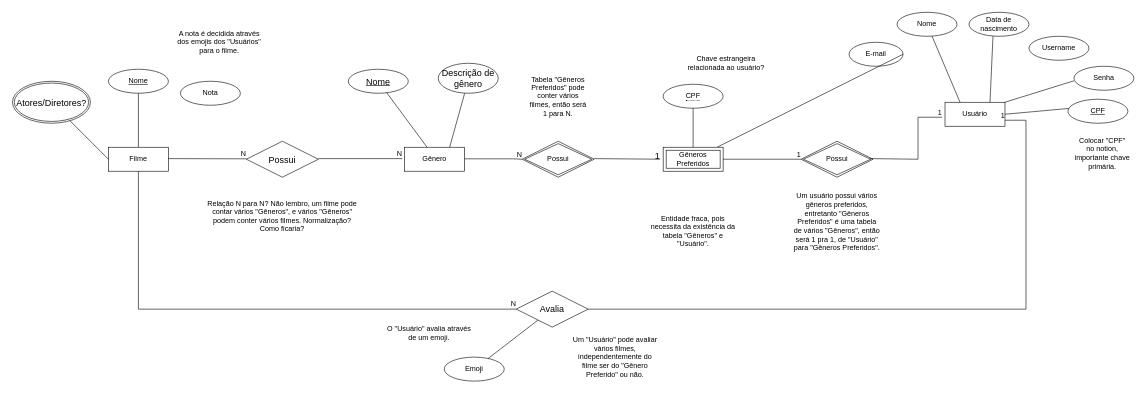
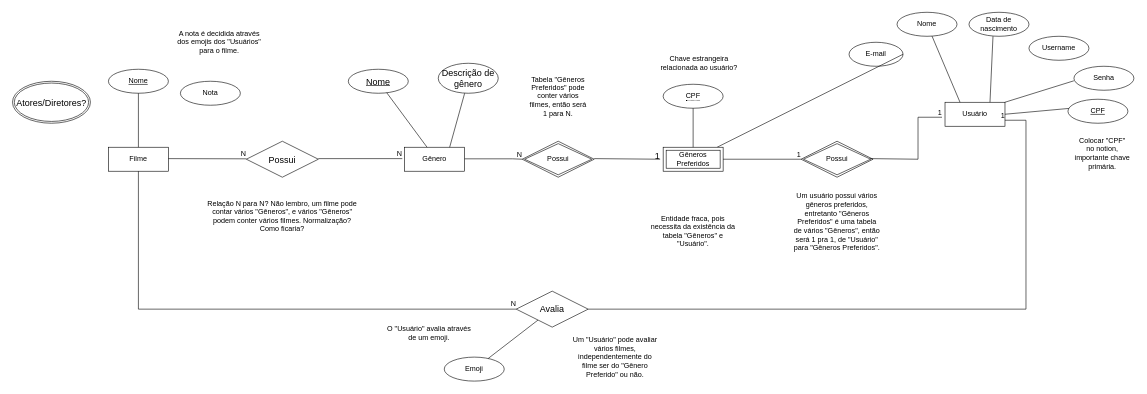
- <mxCell id="32" value="Chave estrangeira relacionada ao usuário?" style="text;html=1;strokeColor=none;fillColor=none;align=center;verticalAlign=middle;whiteSpace=wrap;rounded=0;" parent="1" vertex="1"><mxGeometry x="1135" y="90" width="150" height="30" as="geometry" /></mxCell>
+ <mxCell id="32" value="Chave estrangeira relacionada ao usuário?" style="text;html=1;strokeColor=none;fillColor=none;align=center;verticalAlign=middle;whiteSpace=wrap;rounded=0;" parent="1" vertex="1"><mxGeometry x="1090" y="90" width="150" height="30" as="geometry" /></mxCell>
- <mxCell id="62" value="" style="endArrow=none;html=1;rounded=0;strokeColor=#000000;strokeWidth=1;fontSize=15;entryX=0;entryY=0.5;entryDx=0;entryDy=0;" parent="1" source="61" target="2" edge="1"><mxGeometry relative="1" as="geometry"><mxPoint x="5" y="265" as="sourcePoint" /><mxPoint x="165" y="265" as="targetPoint" /></mxGeometry></mxCell>
